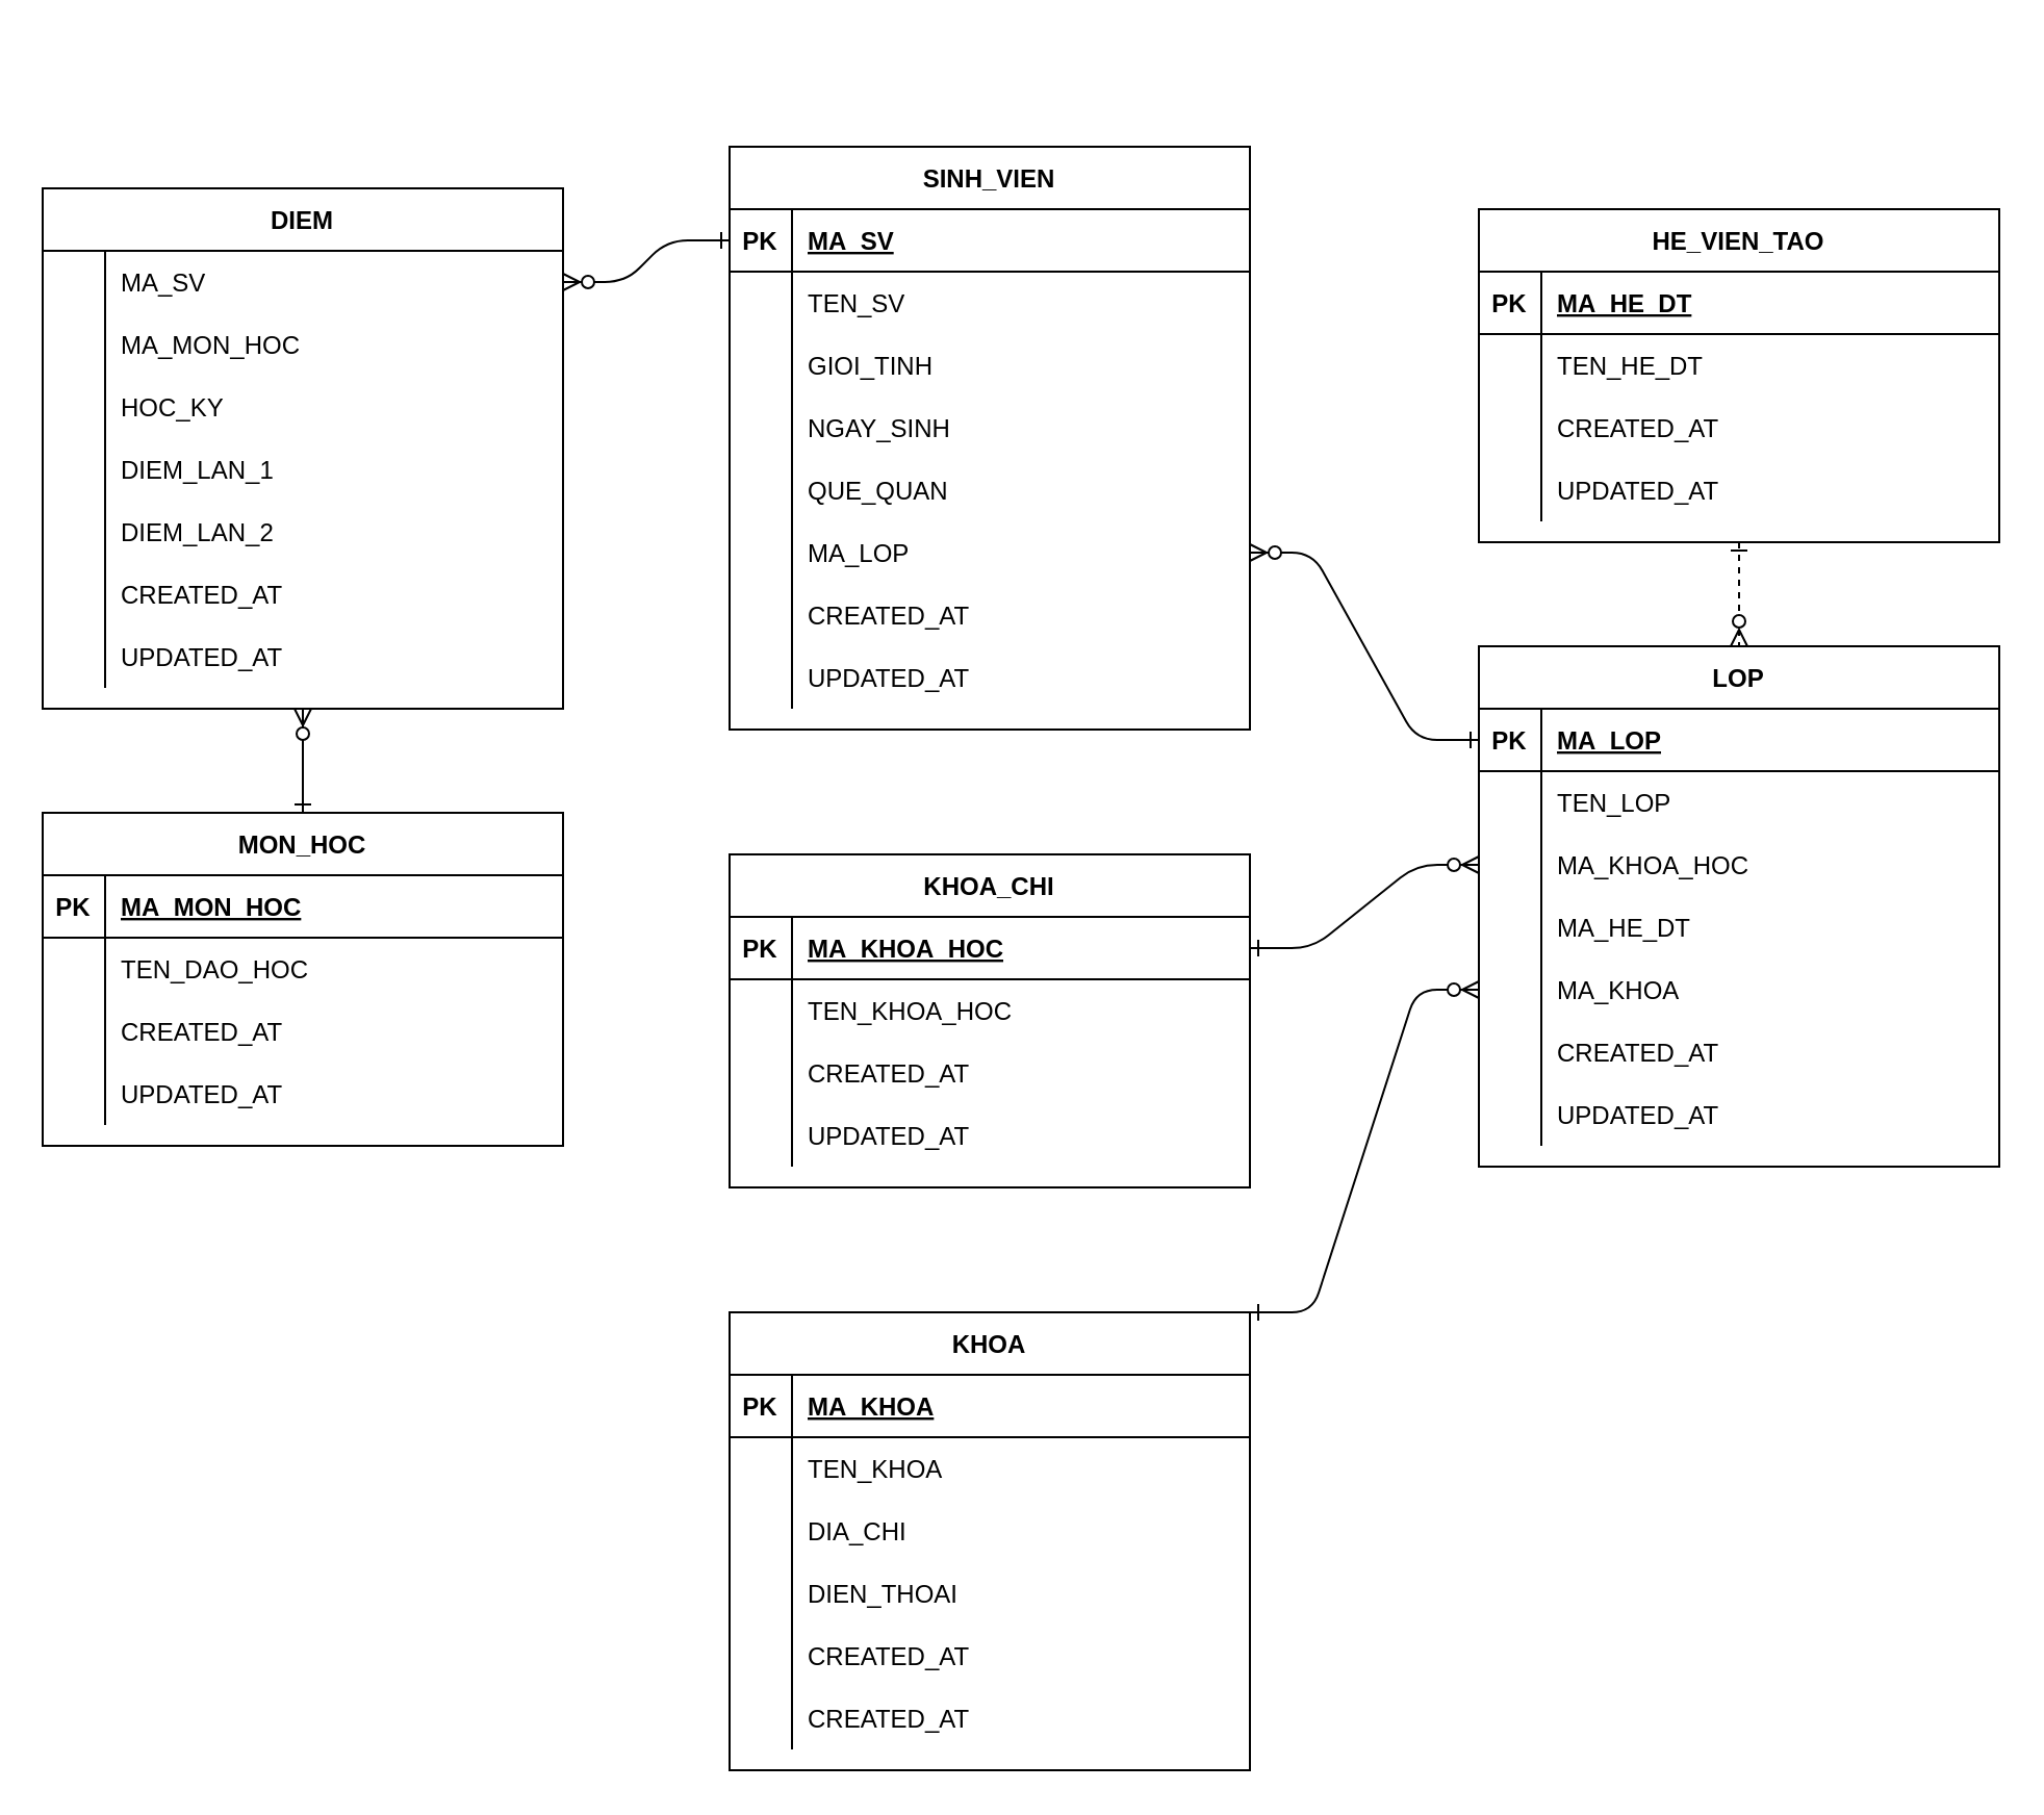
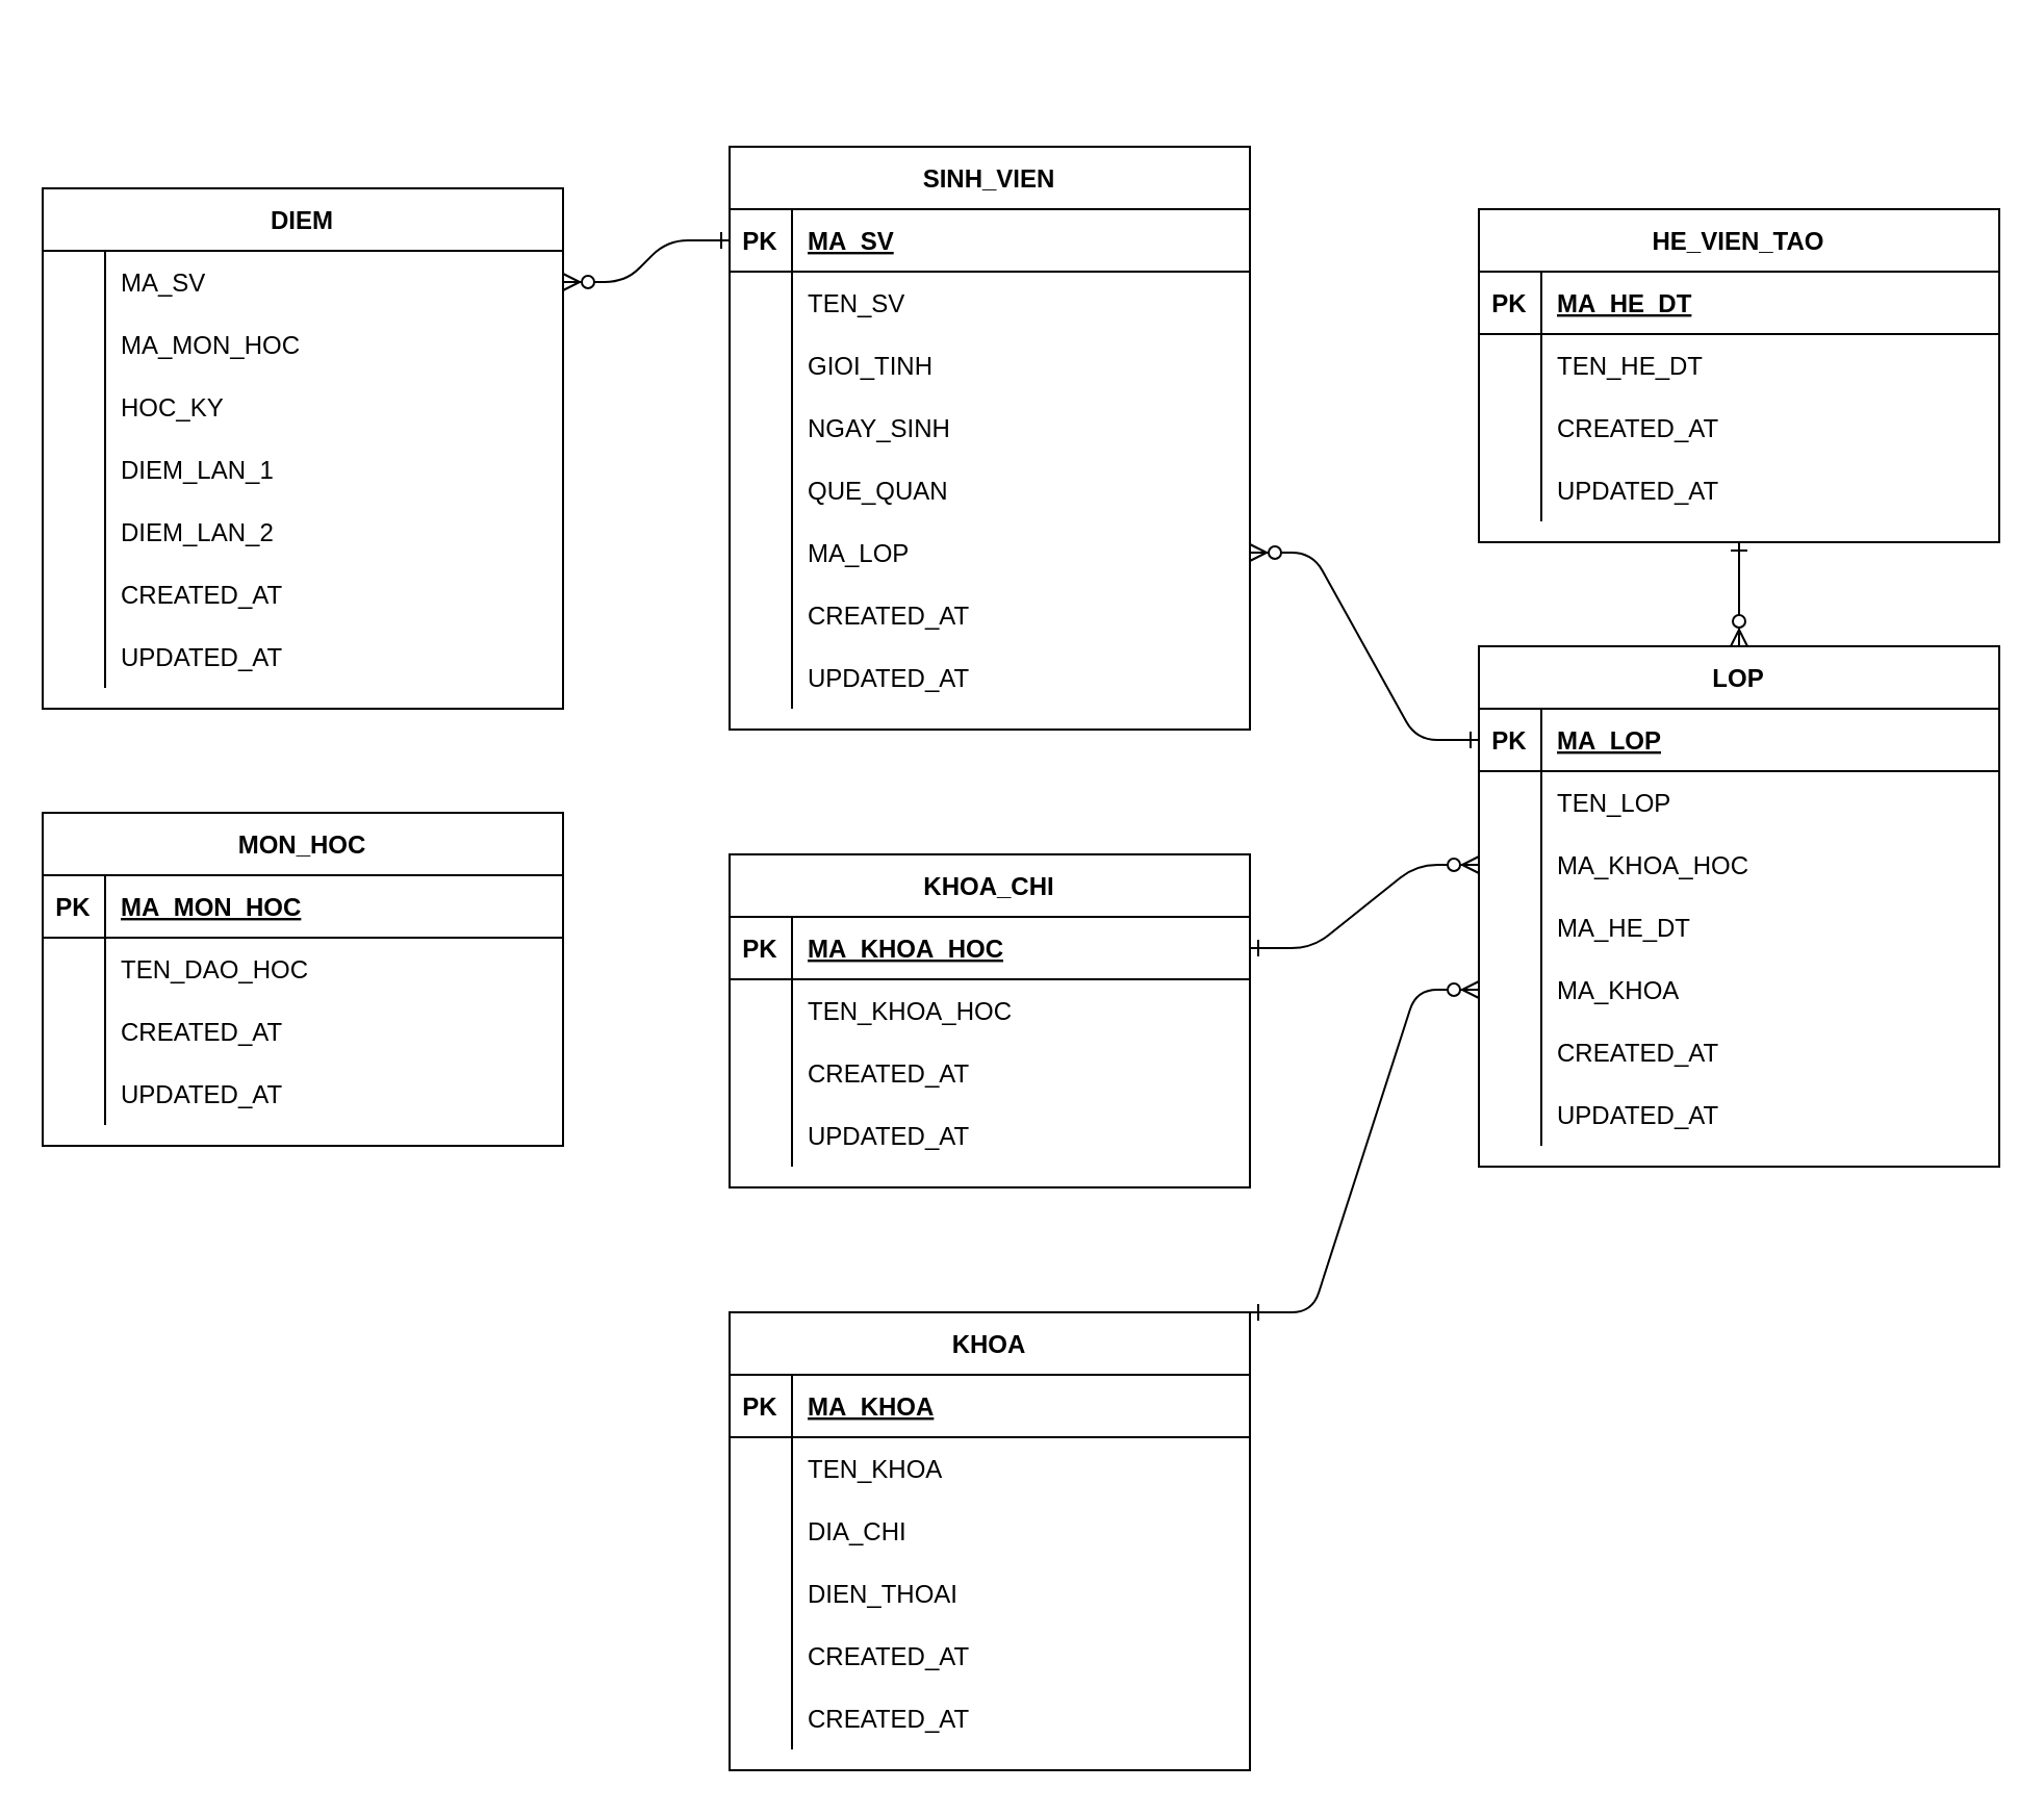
- <mxCell id="130" value="" style="endArrow=ERzeroToMany;startArrow=ERone;endFill=1;startFill=0;entryX=0.5;entryY=0;entryDx=0;entryDy=0;exitX=0.5;exitY=1;exitDx=0;exitDy=0;dashed=1;" parent="1" source="49" target="27" edge="1"><mxGeometry width="100" height="100" relative="1" as="geometry"><mxPoint x="845" y="210" as="sourcePoint" /><mxPoint x="845" y="400" as="targetPoint" /></mxGeometry></mxCell>
+ <mxCell id="130" value="" style="endArrow=ERzeroToMany;startArrow=ERone;endFill=1;startFill=0;entryX=0.5;entryY=0;entryDx=0;entryDy=0;exitX=0.5;exitY=1;exitDx=0;exitDy=0;" parent="1" source="49" target="27" edge="1"><mxGeometry width="100" height="100" relative="1" as="geometry"><mxPoint x="845" y="210" as="sourcePoint" /><mxPoint x="845" y="400" as="targetPoint" /></mxGeometry></mxCell>
- <mxCell id="134" value="" style="endArrow=ERzeroToMany;startArrow=ERone;endFill=1;startFill=0;entryX=0.5;entryY=1;entryDx=0;entryDy=0;exitX=0.5;exitY=0;exitDx=0;exitDy=0;" parent="1" source="94" target="107" edge="1"><mxGeometry width="100" height="100" relative="1" as="geometry"><mxPoint x="200" y="530" as="sourcePoint" /><mxPoint x="200" y="640" as="targetPoint" /></mxGeometry></mxCell>
